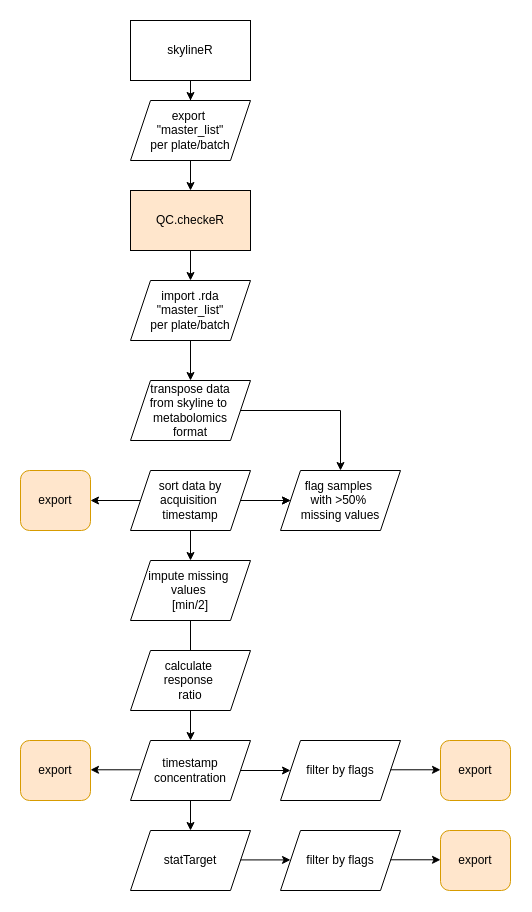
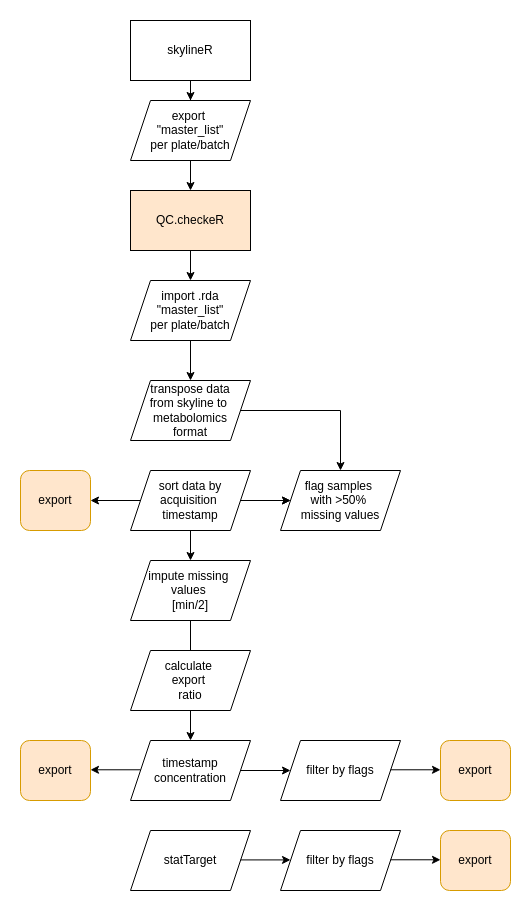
- <mxCell id="20" value="calculate&amp;nbsp;&lt;div&gt;response&amp;nbsp;&lt;/div&gt;&lt;div&gt;ratio&lt;/div&gt;" style="shape=parallelogram;perimeter=parallelogramPerimeter;whiteSpace=wrap;html=1;fixedSize=1;" vertex="1" parent="1"><mxGeometry x="130" y="650" width="120" height="60" as="geometry" /></mxCell>
+ <mxCell id="20" value="calculate&amp;nbsp;&lt;div&gt;export&amp;nbsp;&lt;/div&gt;&lt;div&gt;ratio&lt;/div&gt;" style="shape=parallelogram;perimeter=parallelogramPerimeter;whiteSpace=wrap;html=1;fixedSize=1;" vertex="1" parent="1"><mxGeometry x="130" y="650" width="120" height="60" as="geometry" /></mxCell>
- <mxCell id="21" value="" style="edgeStyle=orthogonalEdgeStyle;rounded=0;orthogonalLoop=1;jettySize=auto;html=1;" edge="1" parent="1" source="22" target="23"><mxGeometry relative="1" as="geometry" /></mxCell>
